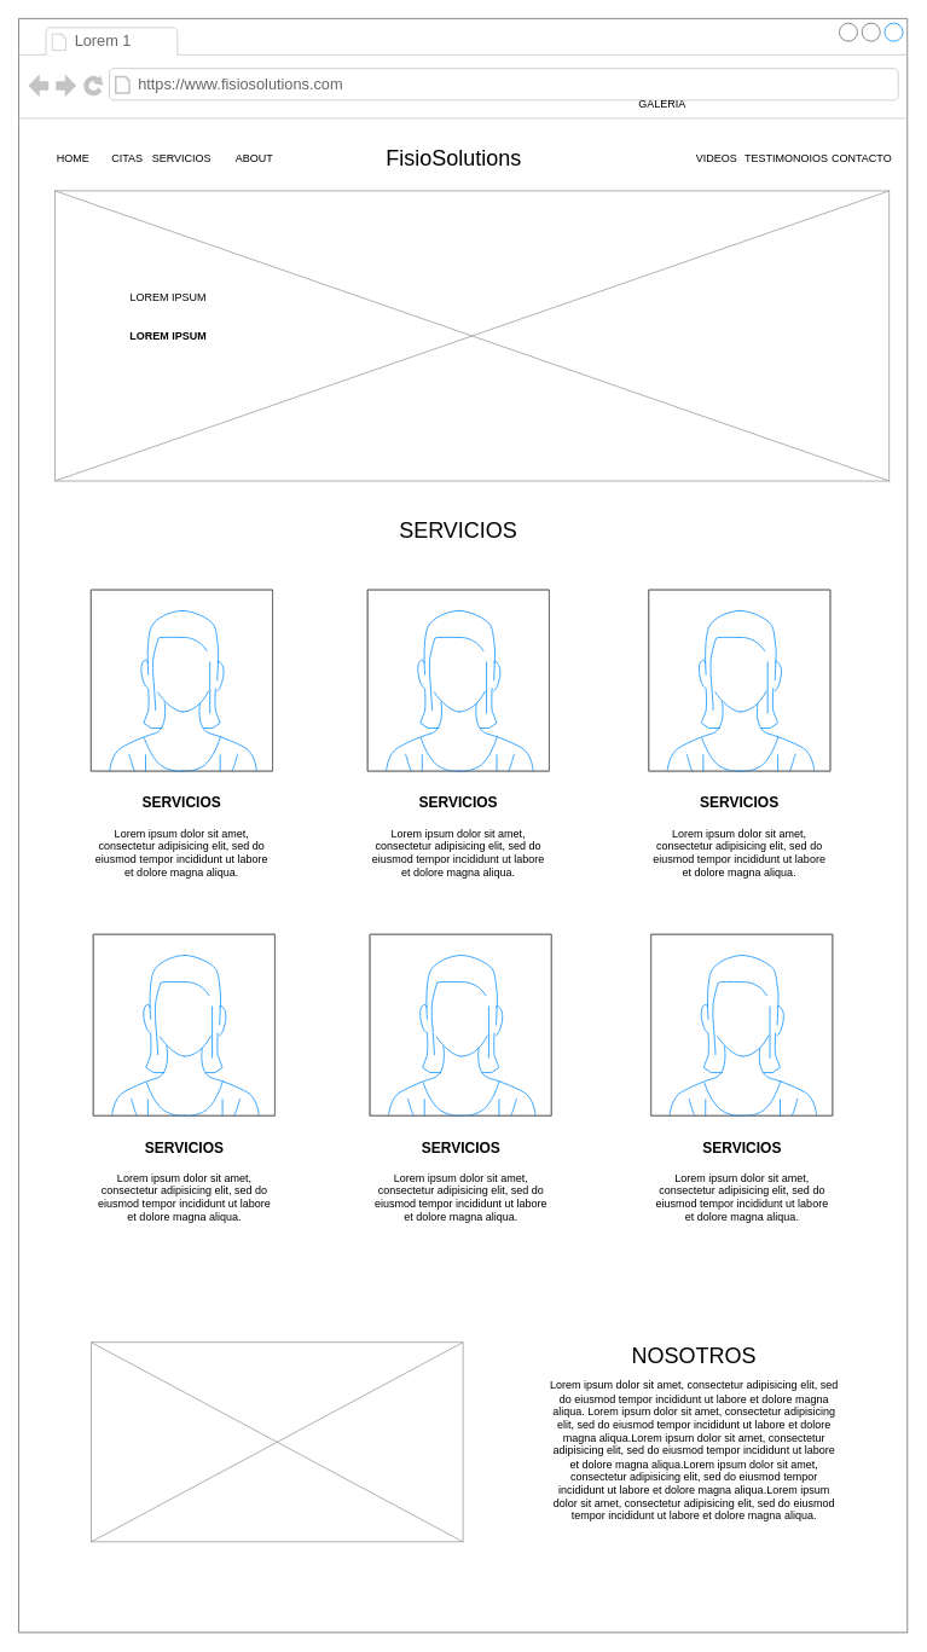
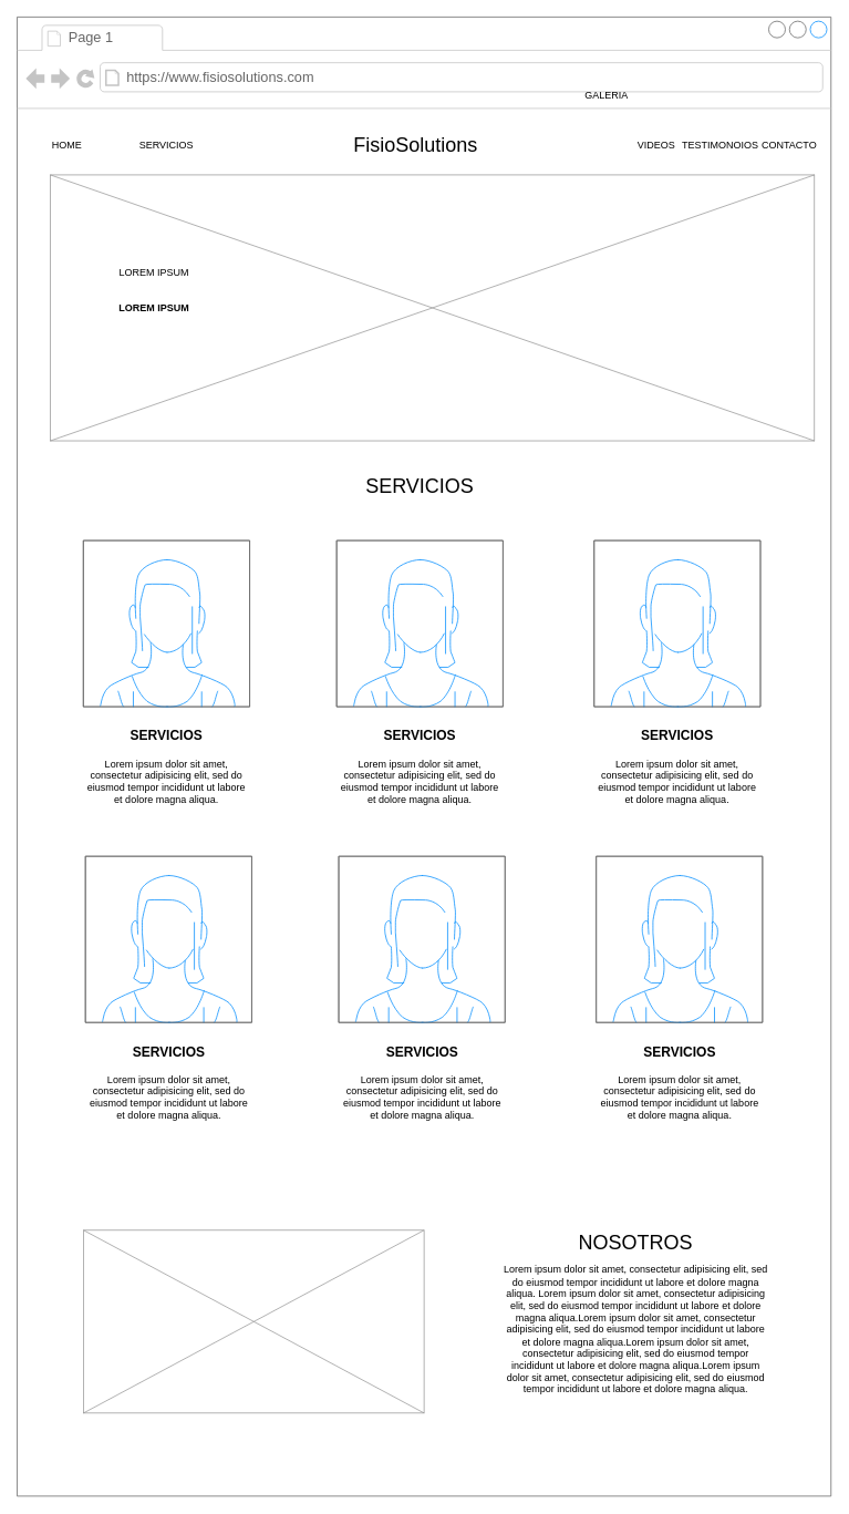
- <mxCell id="3" value="Lorem 1" style="strokeWidth=1;shadow=0;dashed=0;align=center;html=1;shape=mxgraph.mockup.containers.anchor;fontSize=17;fontColor=#666666;align=left;whiteSpace=wrap;" vertex="1" parent="2"><mxGeometry x="60" y="12" width="110" height="26" as="geometry" /></mxCell>
+ <mxCell id="3" value="Page 1" style="strokeWidth=1;shadow=0;dashed=0;align=center;html=1;shape=mxgraph.mockup.containers.anchor;fontSize=17;fontColor=#666666;align=left;whiteSpace=wrap;" vertex="1" parent="2"><mxGeometry x="60" y="12" width="110" height="26" as="geometry" /></mxCell>
- <mxCell id="6" value="CITAS" style="text;html=1;strokeColor=none;fillColor=none;align=center;verticalAlign=middle;whiteSpace=wrap;rounded=0;" vertex="1" parent="2"><mxGeometry x="90" y="140" width="60" height="30" as="geometry" /></mxCell>
- <mxCell id="8" value="ABOUT" style="text;html=1;strokeColor=none;fillColor=none;align=center;verticalAlign=middle;whiteSpace=wrap;rounded=0;" vertex="1" parent="2"><mxGeometry x="230" y="140" width="60" height="30" as="geometry" /></mxCell>
